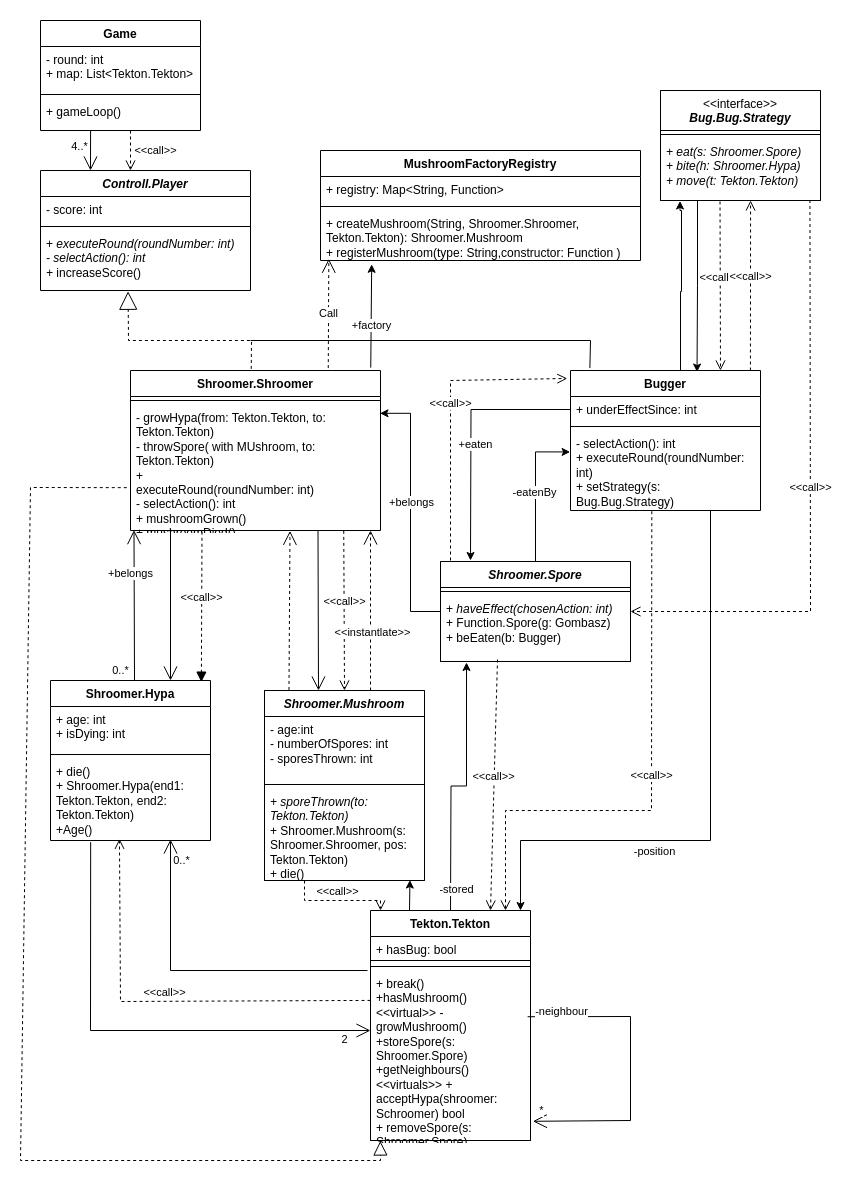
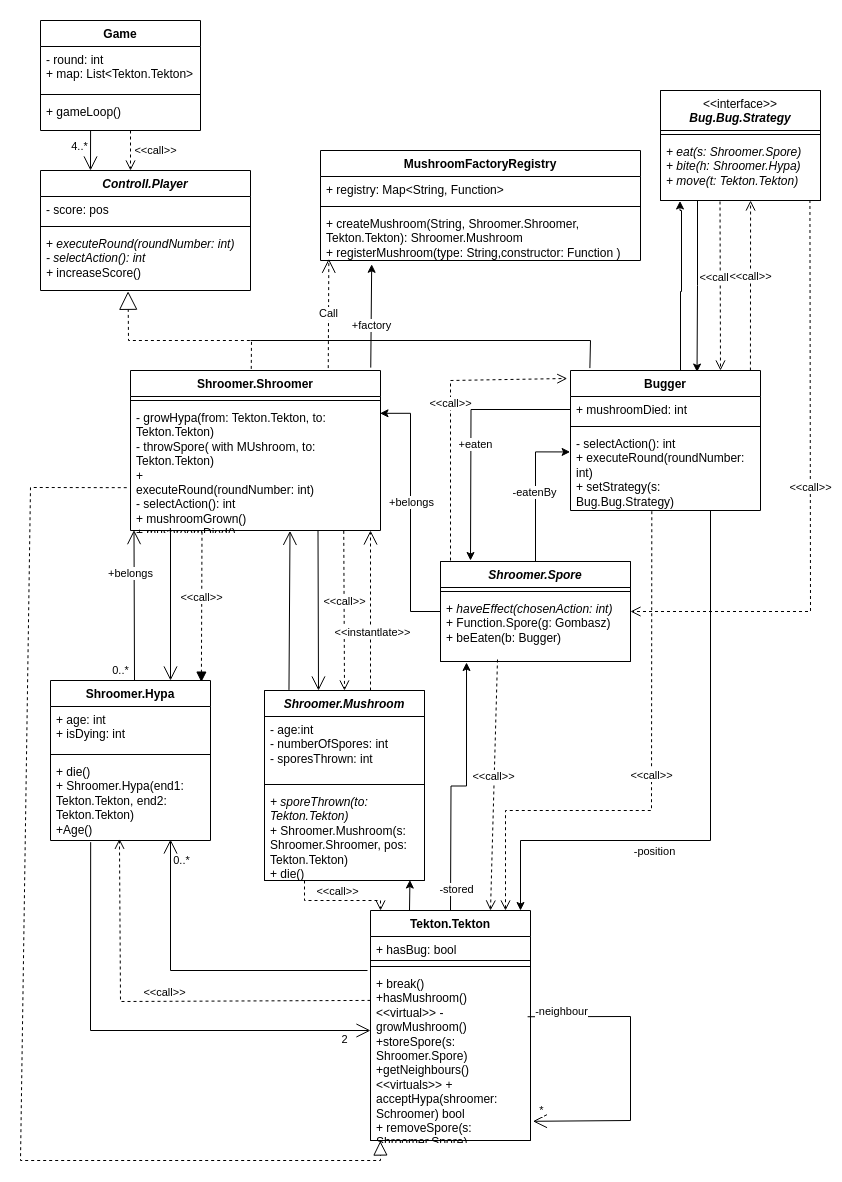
- <mxCell id="3" value="- score: int" style="text;strokeColor=none;fillColor=none;align=left;verticalAlign=top;spacingLeft=4;spacingRight=4;overflow=hidden;rotatable=0;points=[[0,0.5],[1,0.5]];portConstraint=eastwest;whiteSpace=wrap;html=1;" vertex="1" parent="2"><mxGeometry y="26" width="210" height="26" as="geometry" /></mxCell>
+ <mxCell id="3" value="- score: pos" style="text;strokeColor=none;fillColor=none;align=left;verticalAlign=top;spacingLeft=4;spacingRight=4;overflow=hidden;rotatable=0;points=[[0,0.5],[1,0.5]];portConstraint=eastwest;whiteSpace=wrap;html=1;" vertex="1" parent="2"><mxGeometry y="26" width="210" height="26" as="geometry" /></mxCell>
- <mxCell id="14" value="+ underEffectSince: int" style="text;strokeColor=none;fillColor=none;align=left;verticalAlign=top;spacingLeft=4;spacingRight=4;overflow=hidden;rotatable=0;points=[[0,0.5],[1,0.5]];portConstraint=eastwest;whiteSpace=wrap;html=1;" vertex="1" parent="13"><mxGeometry y="26" width="190" height="26" as="geometry" /></mxCell>
+ <mxCell id="14" value="+ mushroomDied: int" style="text;strokeColor=none;fillColor=none;align=left;verticalAlign=top;spacingLeft=4;spacingRight=4;overflow=hidden;rotatable=0;points=[[0,0.5],[1,0.5]];portConstraint=eastwest;whiteSpace=wrap;html=1;" vertex="1" parent="13"><mxGeometry y="26" width="190" height="26" as="geometry" /></mxCell>
- <mxCell id="60" value="" style="endArrow=open;endFill=1;endSize=12;html=1;rounded=0;exitX=0.153;exitY=-0.003;exitDx=0;exitDy=0;exitPerimeter=0;entryX=0.638;entryY=1.003;entryDx=0;entryDy=0;entryPerimeter=0;dashed=1;" edge="1" parent="1" source="18" target="12"><mxGeometry width="160" relative="1" as="geometry"><mxPoint x="200" y="460" as="sourcePoint" /><mxPoint x="360" y="460" as="targetPoint" /></mxGeometry></mxCell>
+ <mxCell id="60" value="" style="endArrow=open;endFill=1;endSize=12;html=1;rounded=0;exitX=0.153;exitY=-0.003;exitDx=0;exitDy=0;exitPerimeter=0;entryX=0.638;entryY=1.003;entryDx=0;entryDy=0;entryPerimeter=0;" edge="1" parent="1" source="18" target="12"><mxGeometry width="160" relative="1" as="geometry"><mxPoint x="200" y="460" as="sourcePoint" /><mxPoint x="360" y="460" as="targetPoint" /></mxGeometry></mxCell>
